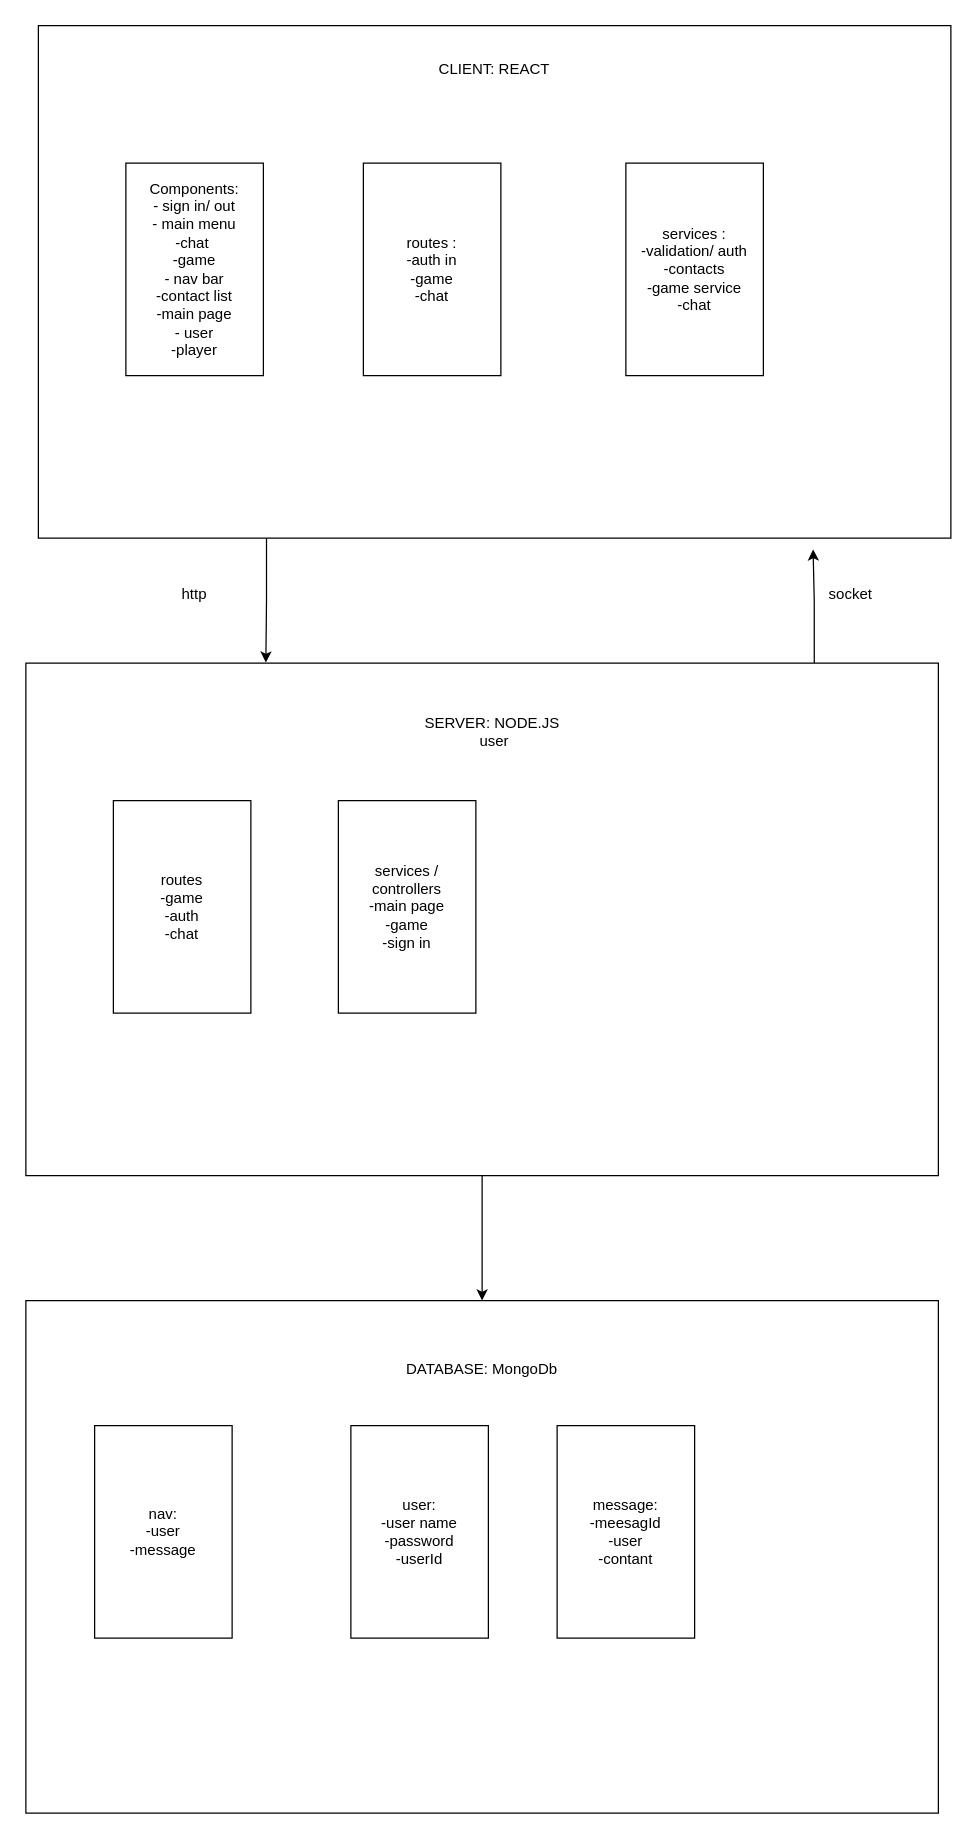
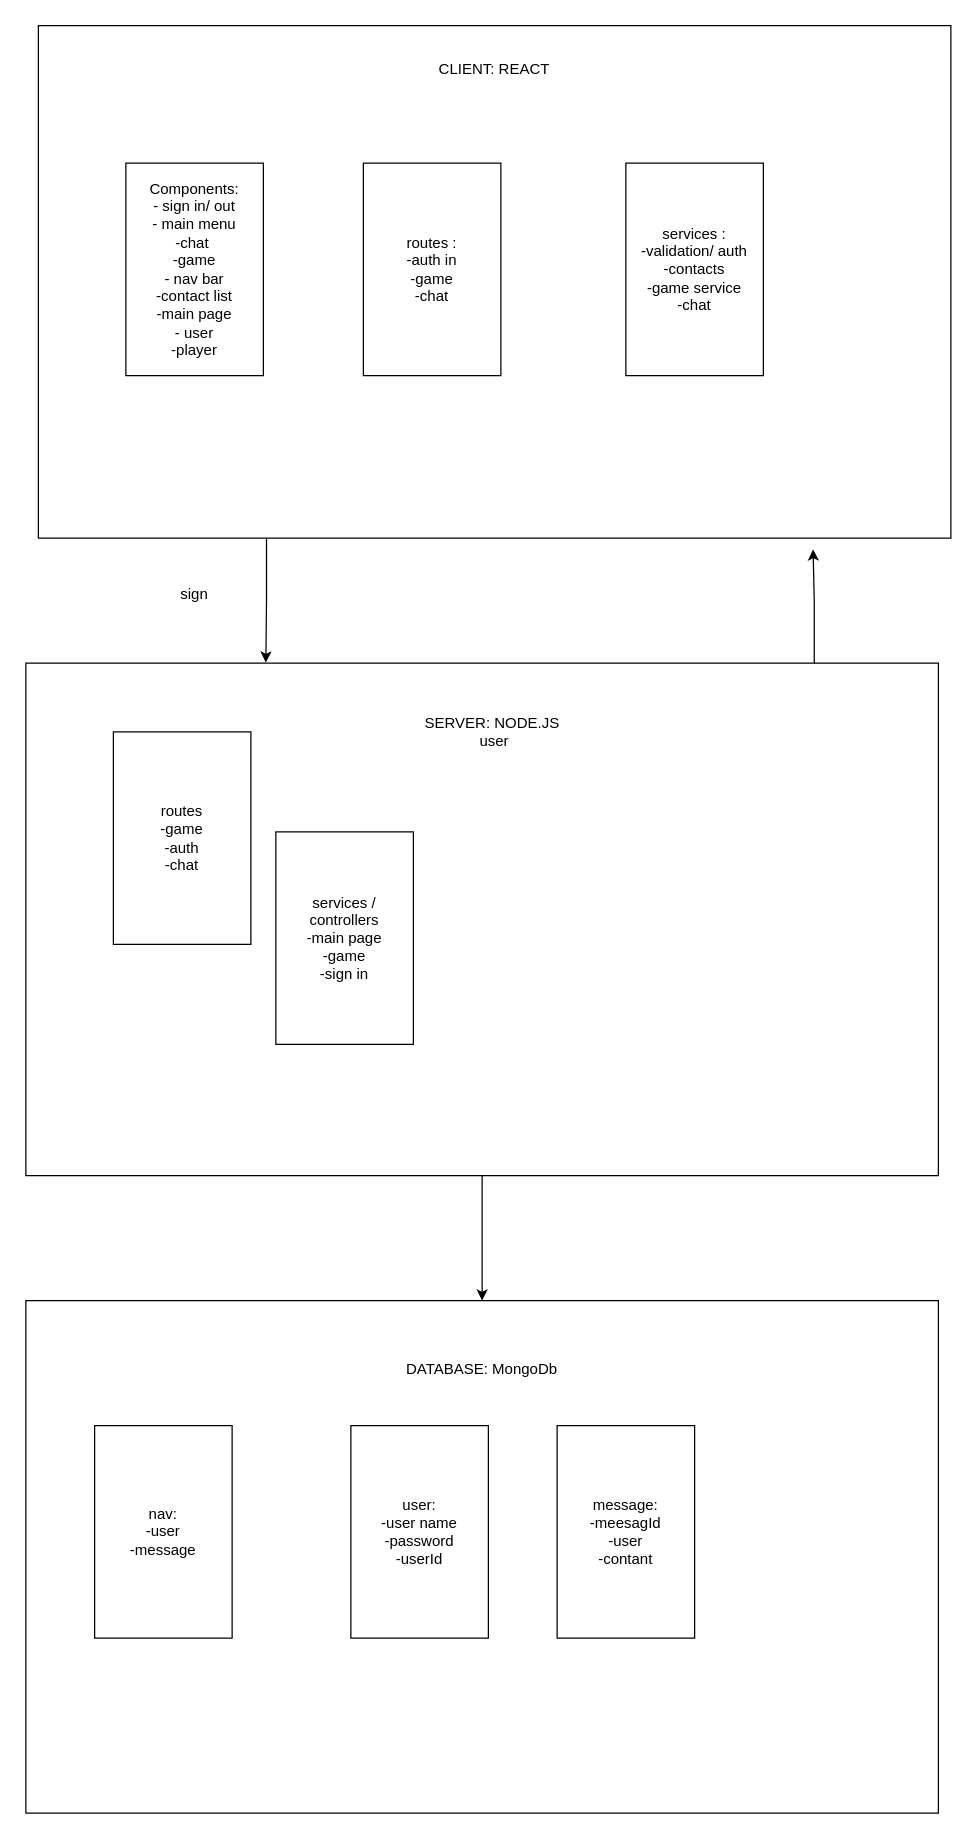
- <mxCell id="11" value="http" style="text;html=1;strokeColor=none;fillColor=none;align=center;verticalAlign=middle;whiteSpace=wrap;rounded=0;" vertex="1" parent="1"><mxGeometry x="125" y="460" width="60" height="30" as="geometry" /></mxCell>
+ <mxCell id="11" value="sign" style="text;html=1;strokeColor=none;fillColor=none;align=center;verticalAlign=middle;whiteSpace=wrap;rounded=0;" vertex="1" parent="1"><mxGeometry x="125" y="460" width="60" height="30" as="geometry" /></mxCell>
- <mxCell id="12" value="socket" style="text;html=1;strokeColor=none;fillColor=none;align=center;verticalAlign=middle;whiteSpace=wrap;rounded=0;" vertex="1" parent="1"><mxGeometry x="650" y="460" width="60" height="30" as="geometry" /></mxCell>
- <mxCell id="14" value="routes&lt;br&gt;-game&lt;br&gt;-auth&lt;br&gt;-chat" style="text;html=1;strokeColor=default;fillColor=none;align=center;verticalAlign=middle;whiteSpace=wrap;rounded=0;" vertex="1" parent="1"><mxGeometry x="90" y="640" width="110" height="170" as="geometry" /></mxCell>
+ <mxCell id="14" value="routes&lt;br&gt;-game&lt;br&gt;-auth&lt;br&gt;-chat" style="text;html=1;strokeColor=default;fillColor=none;align=center;verticalAlign=middle;whiteSpace=wrap;rounded=0;" vertex="1" parent="1"><mxGeometry x="90" y="585" width="110" height="170" as="geometry" /></mxCell>
- <mxCell id="15" value="services / controllers&lt;br&gt;-main page&lt;br&gt;-game&lt;br&gt;-sign in" style="text;html=1;strokeColor=default;fillColor=none;align=center;verticalAlign=middle;whiteSpace=wrap;rounded=0;" vertex="1" parent="1"><mxGeometry x="270" y="640" width="110" height="170" as="geometry" /></mxCell>
+ <mxCell id="15" value="services / controllers&lt;br&gt;-main page&lt;br&gt;-game&lt;br&gt;-sign in" style="text;html=1;strokeColor=default;fillColor=none;align=center;verticalAlign=middle;whiteSpace=wrap;rounded=0;" vertex="1" parent="1"><mxGeometry x="220" y="665" width="110" height="170" as="geometry" /></mxCell>
